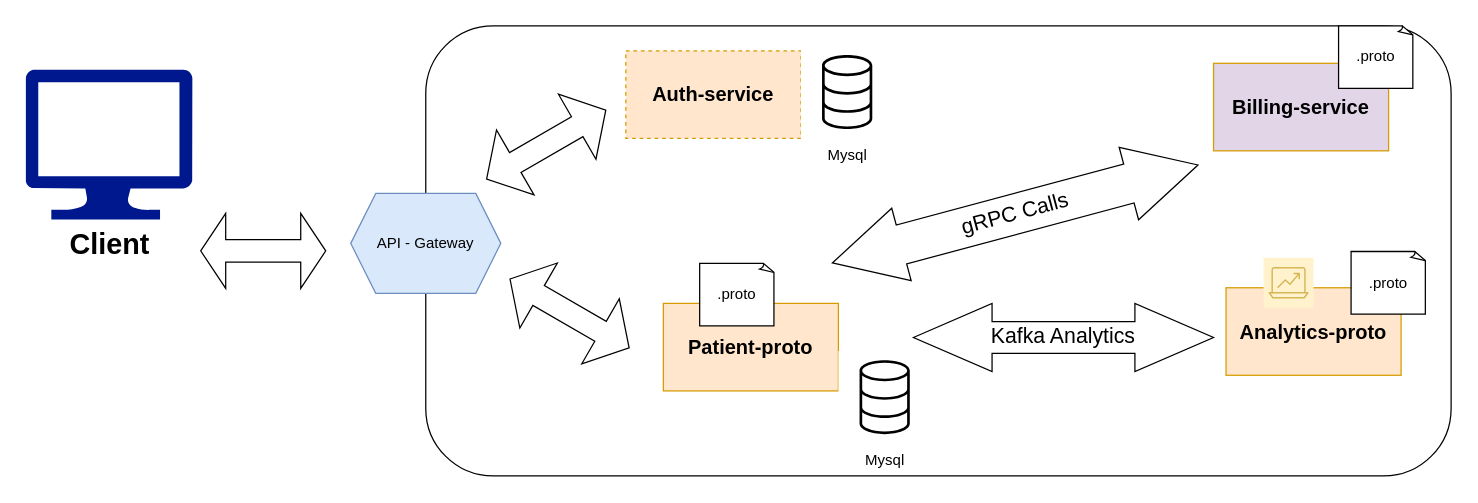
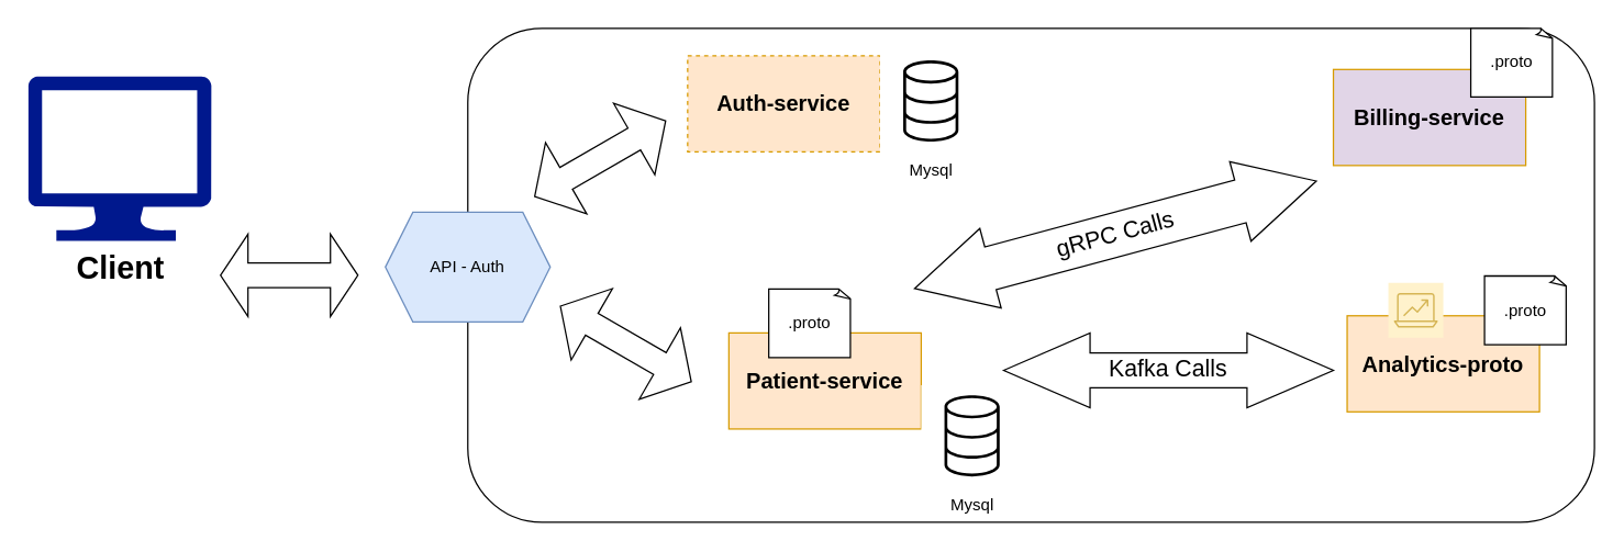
- <mxCell id="4" value="API - Gateway" style="shape=hexagon;perimeter=hexagonPerimeter2;whiteSpace=wrap;html=1;fixedSize=1;fillColor=#dae8fc;strokeColor=#6c8ebf;" vertex="1" parent="1"><mxGeometry x="280" y="154" width="120" height="80" as="geometry" /></mxCell>
+ <mxCell id="4" value="API - Auth" style="shape=hexagon;perimeter=hexagonPerimeter2;whiteSpace=wrap;html=1;fixedSize=1;fillColor=#dae8fc;strokeColor=#6c8ebf;" vertex="1" parent="1"><mxGeometry x="280" y="154" width="120" height="80" as="geometry" /></mxCell>
- <mxCell id="18" value="&lt;font style=&quot;font-size: 17px;&quot;&gt;Kafka Analytics&lt;/font&gt;" style="shape=doubleArrow;whiteSpace=wrap;html=1;arrowWidth=0.465;arrowSize=0.262;" vertex="1" parent="1"><mxGeometry x="730" y="242" width="240" height="54.5" as="geometry" /></mxCell>
+ <mxCell id="18" value="&lt;font style=&quot;font-size: 17px;&quot;&gt;Kafka Calls&lt;/font&gt;" style="shape=doubleArrow;whiteSpace=wrap;html=1;arrowWidth=0.465;arrowSize=0.262;" vertex="1" parent="1"><mxGeometry x="730" y="242" width="240" height="54.5" as="geometry" /></mxCell>
- <mxCell id="6" value="&lt;b&gt;&lt;font style=&quot;font-size: 16px;&quot;&gt;Patient-proto&lt;/font&gt;&lt;/b&gt;" style="rounded=0;whiteSpace=wrap;html=1;fillColor=#ffe6cc;strokeColor=#d79b00;" vertex="1" parent="1"><mxGeometry x="530" y="242" width="140" height="70" as="geometry" /></mxCell>
+ <mxCell id="6" value="&lt;b&gt;&lt;font style=&quot;font-size: 16px;&quot;&gt;Patient-service&lt;/font&gt;&lt;/b&gt;" style="rounded=0;whiteSpace=wrap;html=1;fillColor=#ffe6cc;strokeColor=#d79b00;" vertex="1" parent="1"><mxGeometry x="530" y="242" width="140" height="70" as="geometry" /></mxCell>
